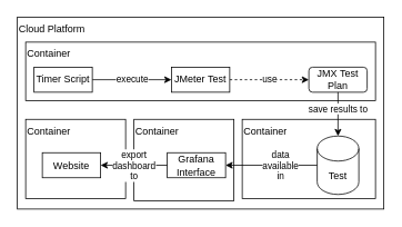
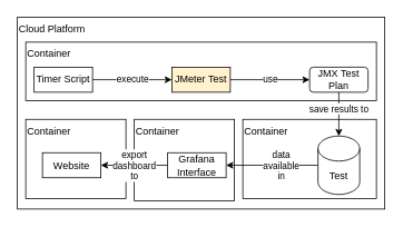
- <mxCell id="5" value="JMeter Test" style="rounded=0;whiteSpace=wrap;html=1;align=center;verticalAlign=middle;" parent="1" vertex="1"><mxGeometry x="205" y="80" width="70" height="30" as="geometry" /></mxCell>
+ <mxCell id="5" value="JMeter Test" style="rounded=0;whiteSpace=wrap;html=1;align=center;verticalAlign=middle;fillColor=#fff2cc;" parent="1" vertex="1"><mxGeometry x="205" y="80" width="70" height="30" as="geometry" /></mxCell>
- <mxCell id="4" value="use" style="edgeStyle=orthogonalEdgeStyle;rounded=0;orthogonalLoop=1;jettySize=auto;html=1;entryX=0;entryY=0.5;entryDx=0;entryDy=0;dashed=1;" parent="1" source="5" target="6" edge="1"><mxGeometry relative="1" as="geometry" /></mxCell>
+ <mxCell id="4" value="use" style="edgeStyle=orthogonalEdgeStyle;rounded=0;orthogonalLoop=1;jettySize=auto;html=1;entryX=0;entryY=0.5;entryDx=0;entryDy=0;" parent="1" source="5" target="6" edge="1"><mxGeometry relative="1" as="geometry" /></mxCell>
